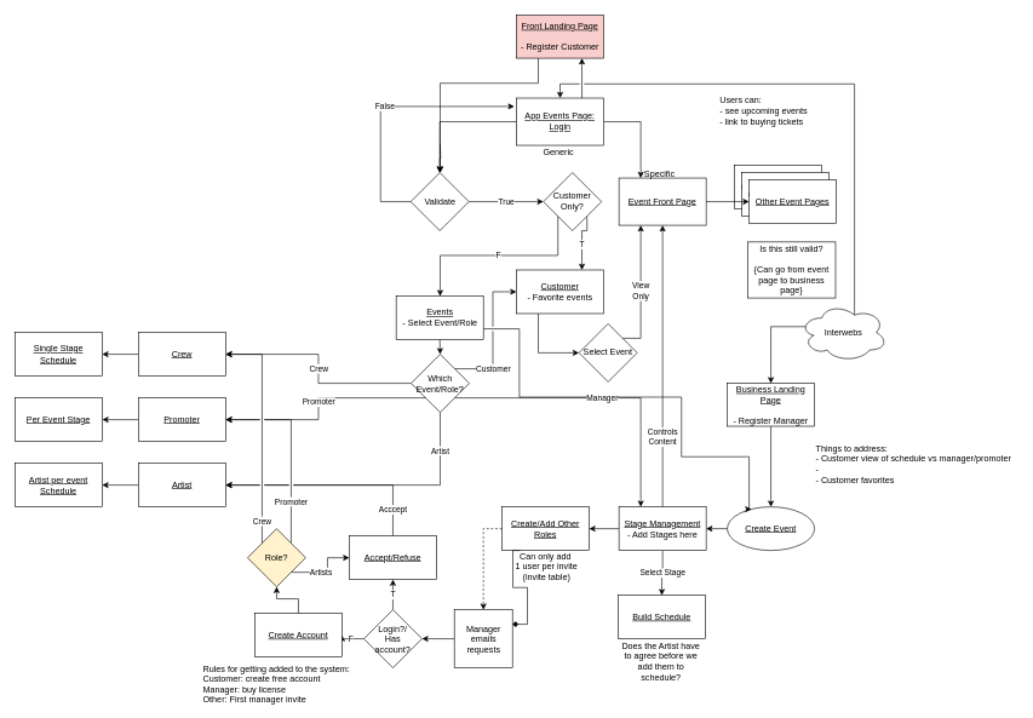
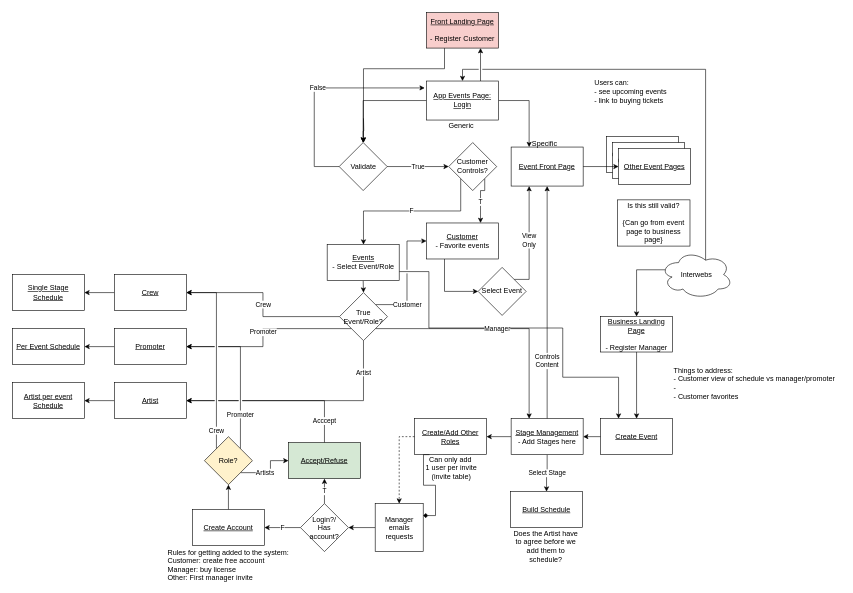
- <mxCell id="68" value="Customer Only?" style="rhombus;whiteSpace=wrap;html=1;" parent="1" vertex="1"><mxGeometry x="747" y="237" width="80" height="80" as="geometry" /></mxCell>
+ <mxCell id="68" value="Customer Controls?" style="rhombus;whiteSpace=wrap;html=1;" parent="1" vertex="1"><mxGeometry x="747" y="237" width="80" height="80" as="geometry" /></mxCell>
- <mxCell id="60" value="Which Event/Role?" style="rhombus;whiteSpace=wrap;html=1;" parent="1" vertex="1"><mxGeometry x="565" y="487" width="80" height="80" as="geometry" /></mxCell>
+ <mxCell id="60" value="True Event/Role?" style="rhombus;whiteSpace=wrap;html=1;" parent="1" vertex="1"><mxGeometry x="565" y="487" width="80" height="80" as="geometry" /></mxCell>
- <mxCell id="46" value="Per Event Stage" style="rounded=0;whiteSpace=wrap;html=1;fontStyle=4" parent="44" vertex="1"><mxGeometry x="0.167" y="90" width="120" height="60" as="geometry" /></mxCell>
+ <mxCell id="46" value="Per Event Schedule" style="rounded=0;whiteSpace=wrap;html=1;fontStyle=4" parent="44" vertex="1"><mxGeometry x="0.167" y="90" width="120" height="60" as="geometry" /></mxCell>
- <mxCell id="20" value="&lt;u&gt;Create Event&lt;/u&gt;" style="ellipse;whiteSpace=wrap;html=1;" parent="1" vertex="1"><mxGeometry x="1000" y="697" width="120" height="60" as="geometry" /></mxCell>
+ <mxCell id="20" value="&lt;u&gt;Create Event&lt;/u&gt;" style="rounded=0;whiteSpace=wrap;html=1;" parent="1" vertex="1"><mxGeometry x="1000" y="697" width="120" height="60" as="geometry" /></mxCell>
- <mxCell id="43" value="Accept/Refuse" style="rounded=0;whiteSpace=wrap;html=1;fontStyle=4" parent="1" vertex="1"><mxGeometry x="480" y="737" width="120" height="60" as="geometry" /></mxCell>
+ <mxCell id="43" value="Accept/Refuse" style="rounded=0;whiteSpace=wrap;html=1;fontStyle=4;fillColor=#d5e8d4;" parent="1" vertex="1"><mxGeometry x="480" y="737" width="120" height="60" as="geometry" /></mxCell>
- <mxCell id="41" value="Create Account" style="rounded=0;whiteSpace=wrap;html=1;fontStyle=4" parent="1" vertex="1"><mxGeometry x="350" y="843.5" width="120" height="60" as="geometry" /></mxCell>
+ <mxCell id="41" value="Create Account" style="rounded=0;whiteSpace=wrap;html=1;fontStyle=4" parent="1" vertex="1"><mxGeometry x="320" y="848.5" width="120" height="60" as="geometry" /></mxCell>
